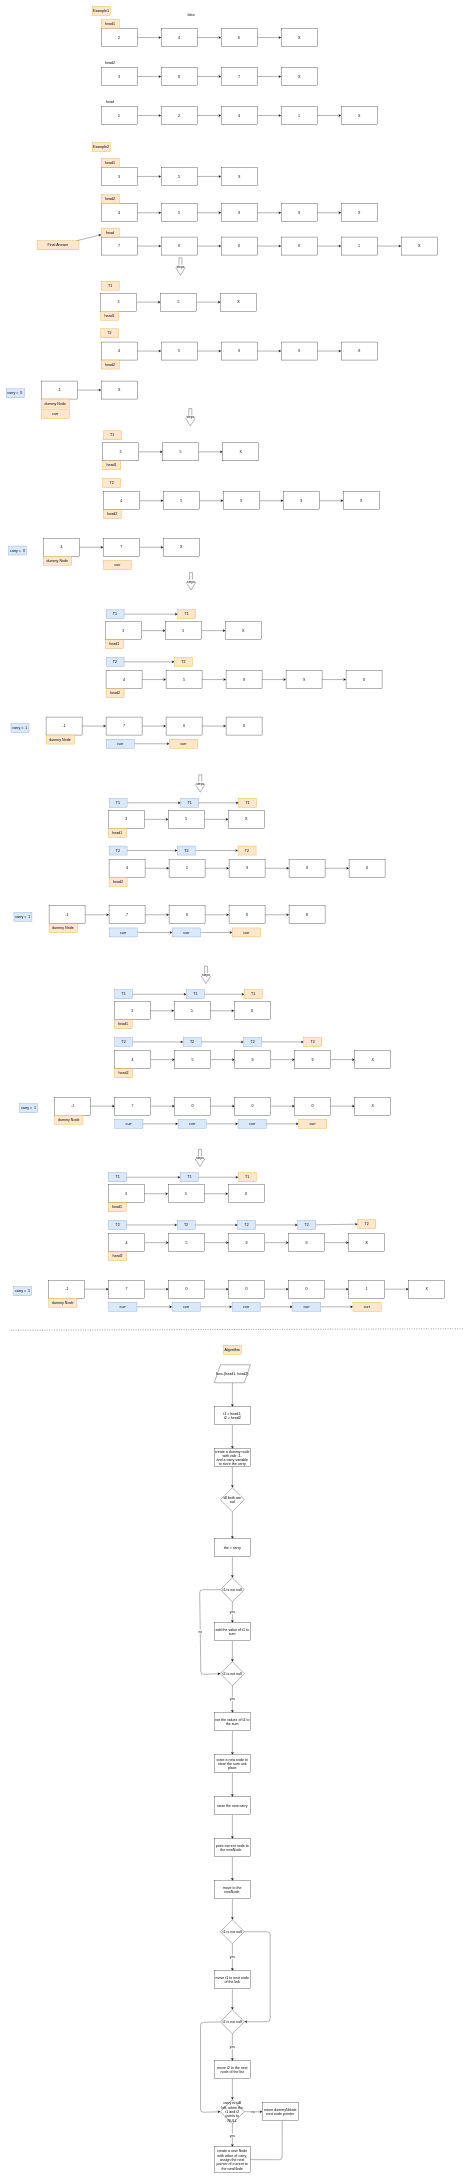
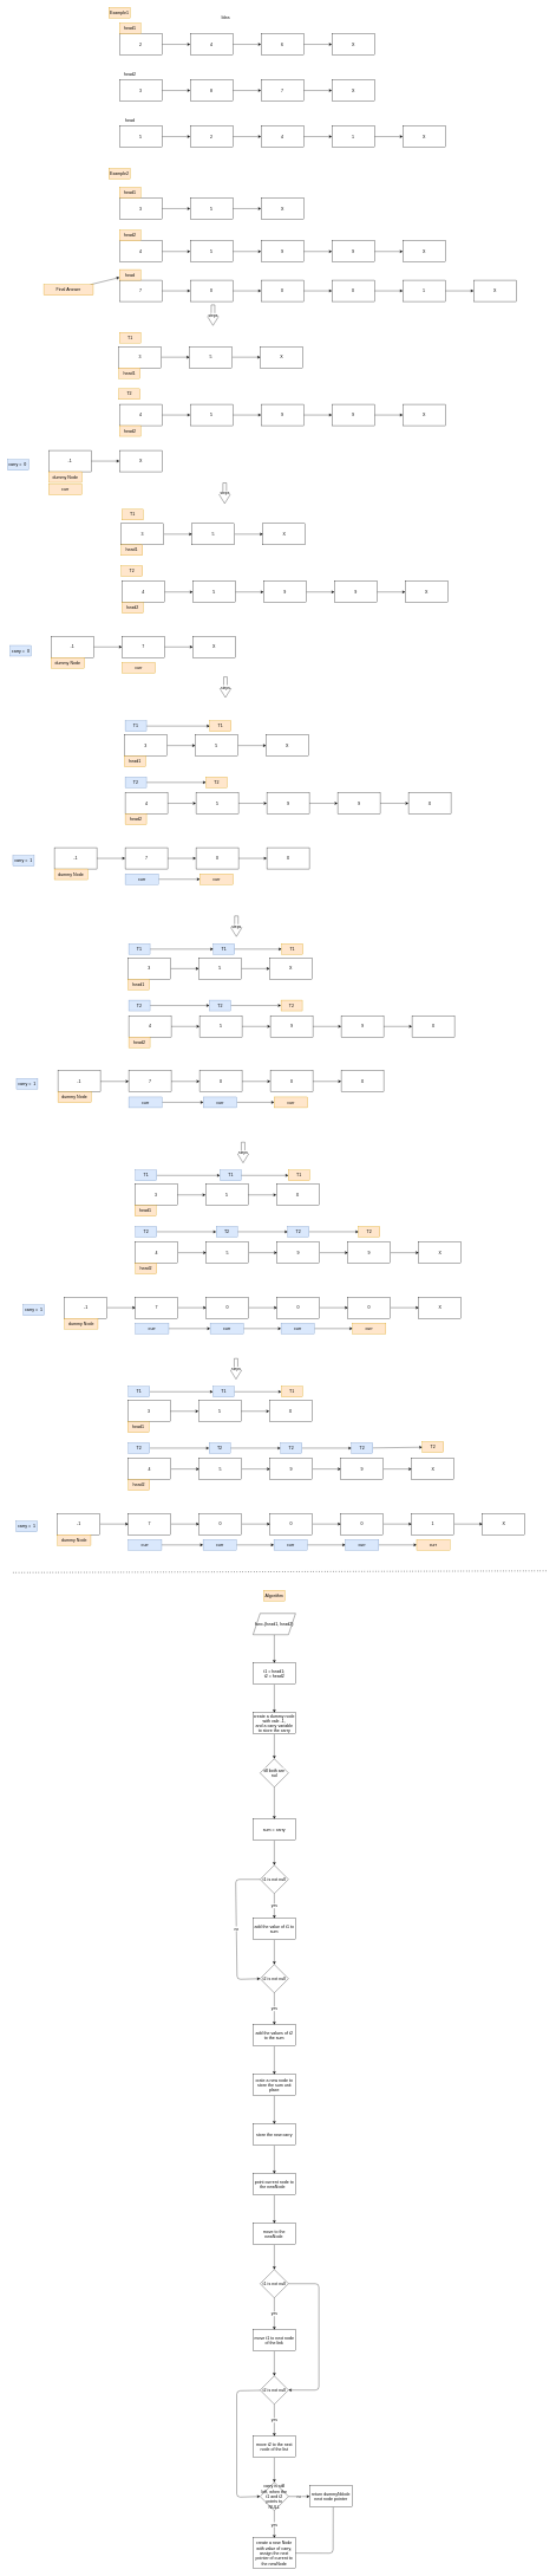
- <mxCell id="306" value="the = carry" style="whiteSpace=wrap;html=1;" vertex="1" parent="1"><mxGeometry x="714.07" y="5128" width="120" height="60" as="geometry" /></mxCell>
+ <mxCell id="306" value="sum = carry" style="whiteSpace=wrap;html=1;" vertex="1" parent="1"><mxGeometry x="714.07" y="5128" width="120" height="60" as="geometry" /></mxCell>
- <mxCell id="315" value="not the values of t2 to the sum" style="whiteSpace=wrap;html=1;" vertex="1" parent="1"><mxGeometry x="714.07" y="5708" width="120" height="60" as="geometry" /></mxCell>
+ <mxCell id="315" value="add the values of t2 to the sum" style="whiteSpace=wrap;html=1;" vertex="1" parent="1"><mxGeometry x="714.07" y="5708" width="120" height="60" as="geometry" /></mxCell>
